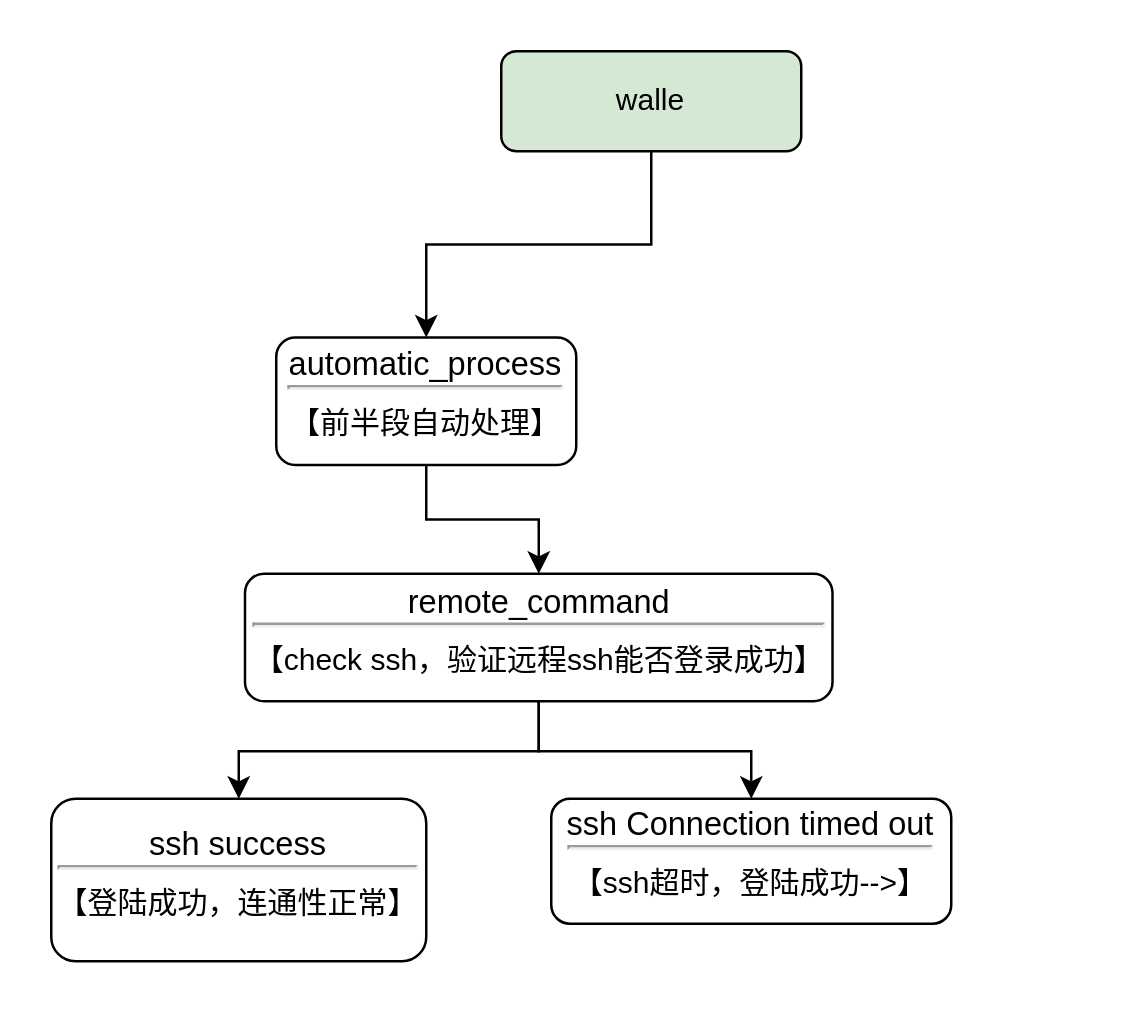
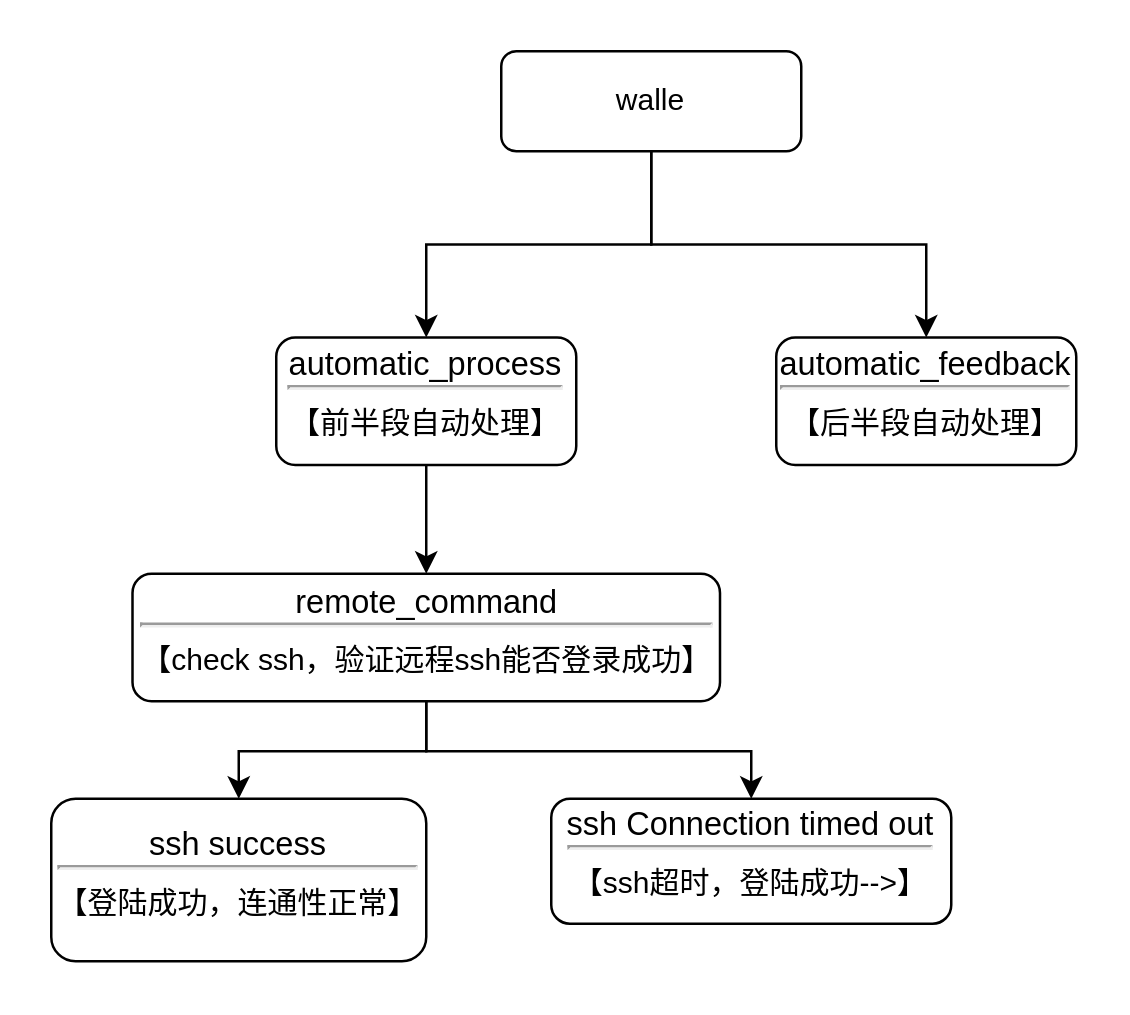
- <mxCell id="4" value="&lt;div&gt;walle&lt;/div&gt;" style="rounded=1;whiteSpace=wrap;html=1;fontSize=12;glass=0;strokeWidth=1;shadow=0;fillColor=#d5e8d4;" parent="1" vertex="1"><mxGeometry x="200" y="20" width="120" height="40" as="geometry" /></mxCell>
+ <mxCell id="4" value="&lt;div&gt;walle&lt;/div&gt;" style="rounded=1;whiteSpace=wrap;html=1;fontSize=12;glass=0;strokeWidth=1;shadow=0;" parent="1" vertex="1"><mxGeometry x="200" y="20" width="120" height="40" as="geometry" /></mxCell>
+ <mxCell id="3" style="edgeStyle=orthogonalEdgeStyle;rounded=0;orthogonalLoop=1;jettySize=auto;html=1;exitX=0.5;exitY=1;exitDx=0;exitDy=0;fontSize=13;" edge="1" parent="1" source="4" target="7"><mxGeometry relative="1" as="geometry" /></mxCell>
+ <mxCell id="7" value="&lt;p style=&quot;line-height: 0&quot;&gt;&lt;/p&gt;&lt;div style=&quot;font-size: 13px ; line-height: 0.2&quot;&gt;automatic_feedback&lt;hr&gt;&lt;/div&gt;【后半段自动处理】&lt;p&gt;&lt;/p&gt;" style="rounded=1;whiteSpace=wrap;html=1;fontSize=12;glass=0;strokeWidth=1;shadow=0;" vertex="1" parent="1"><mxGeometry x="310" y="134.5" width="120" height="51" as="geometry" /></mxCell>
- <mxCell id="9" value="&lt;p style=&quot;line-height: 0&quot;&gt;&lt;/p&gt;&lt;div style=&quot;font-size: 13px ; line-height: 0.2&quot;&gt;remote_command&lt;hr&gt;&lt;/div&gt;【check ssh，验证远程ssh能否登录成功】&lt;p&gt;&lt;/p&gt;" style="rounded=1;whiteSpace=wrap;html=1;fontSize=12;glass=0;strokeWidth=1;shadow=0;" vertex="1" parent="1"><mxGeometry x="97.5" y="229" width="235" height="51" as="geometry" /></mxCell>
+ <mxCell id="9" value="&lt;p style=&quot;line-height: 0&quot;&gt;&lt;/p&gt;&lt;div style=&quot;font-size: 13px ; line-height: 0.2&quot;&gt;remote_command&lt;hr&gt;&lt;/div&gt;【check ssh，验证远程ssh能否登录成功】&lt;p&gt;&lt;/p&gt;" style="rounded=1;whiteSpace=wrap;html=1;fontSize=12;glass=0;strokeWidth=1;shadow=0;" vertex="1" parent="1"><mxGeometry x="52.5" y="229" width="235" height="51" as="geometry" /></mxCell>
